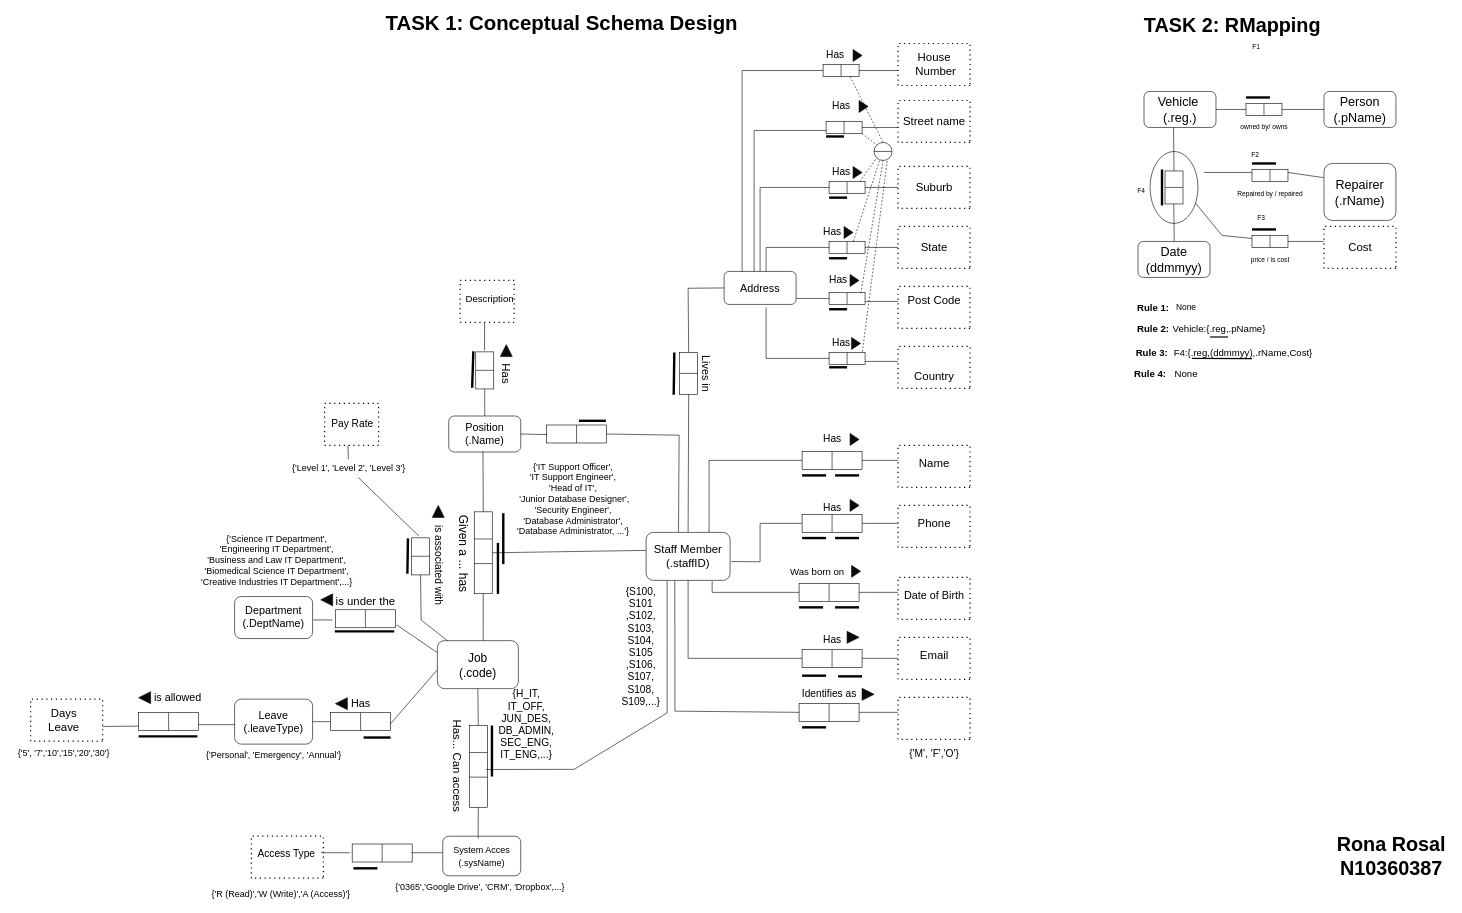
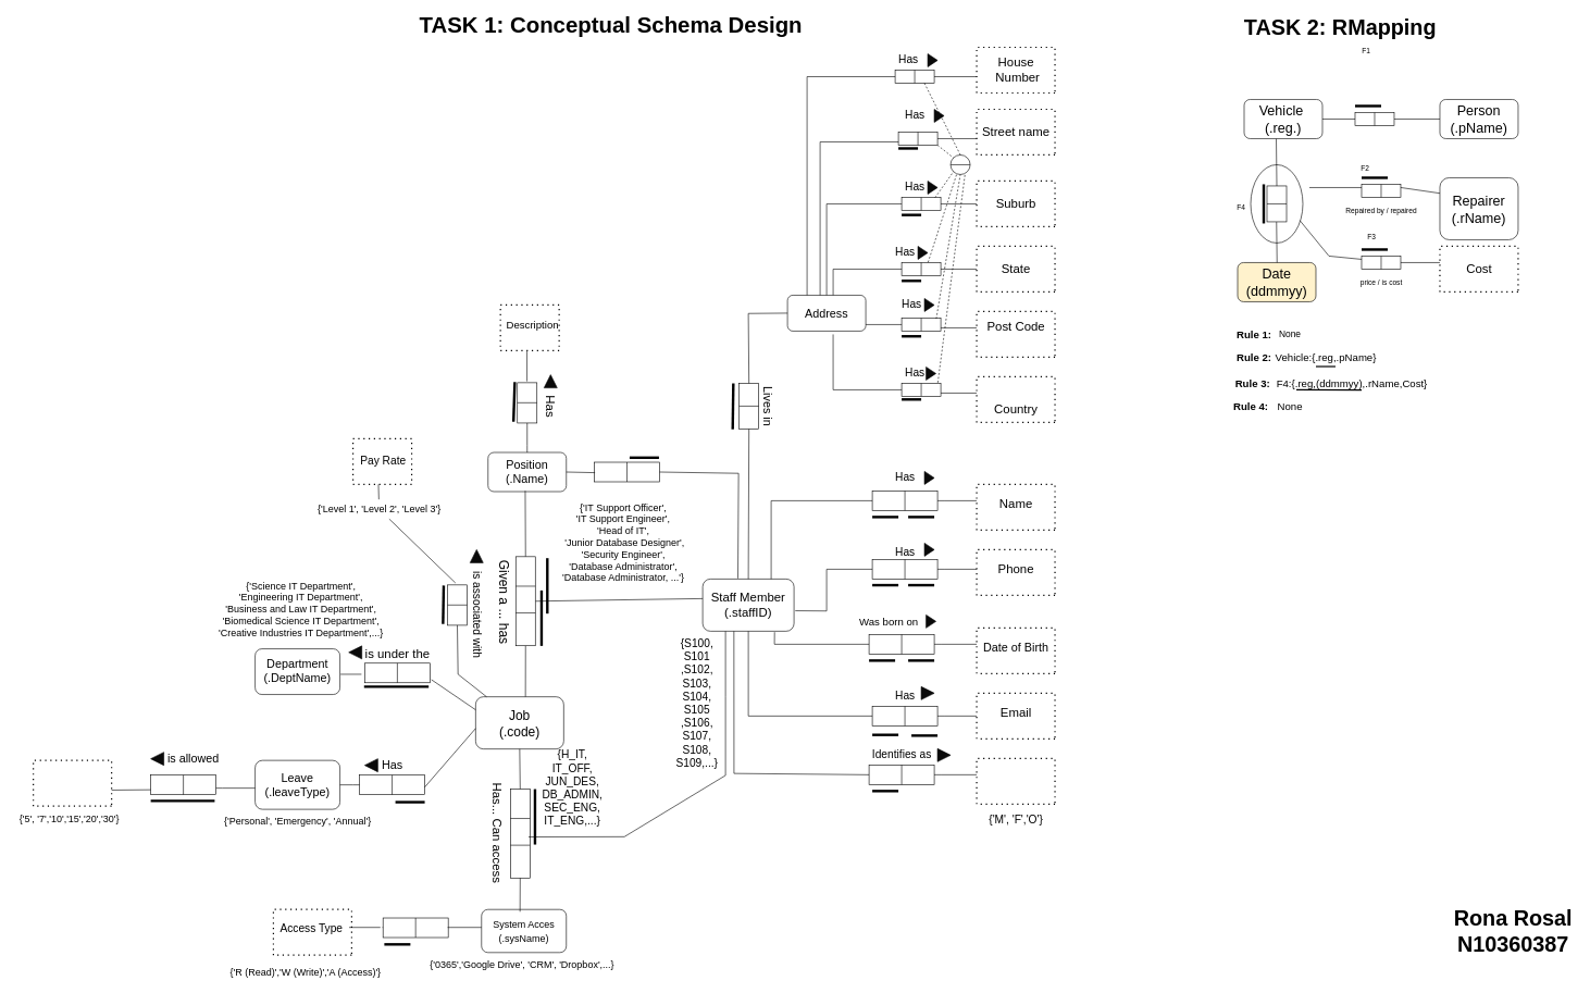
- <mxCell id="181" value="&lt;font style=&quot;font-size: 11px&quot;&gt;owned by/ owns&lt;/font&gt;" style="text;html=1;align=center;verticalAlign=middle;resizable=0;points=[];autosize=1;strokeColor=none;fillColor=none;fontSize=21;" parent="1" vertex="1"><mxGeometry x="2061" y="192" width="90" height="30" as="geometry" /></mxCell>
- <mxCell id="168" value="Date&lt;br&gt;(ddmmyy)" style="rounded=1;whiteSpace=wrap;html=1;fontSize=21;" parent="1" vertex="1"><mxGeometry x="1896" y="402" width="120" height="60" as="geometry" /></mxCell>
+ <mxCell id="168" value="Date&lt;br&gt;(ddmmyy)" style="rounded=1;whiteSpace=wrap;html=1;fontSize=21;fillColor=#fff2cc;" parent="1" vertex="1"><mxGeometry x="1896" y="402" width="120" height="60" as="geometry" /></mxCell>
- <mxCell id="51" value="&lt;span style=&quot;font-size: 19px&quot;&gt;Days&lt;br&gt;Leave&lt;br&gt;&lt;/span&gt;" style="text;html=1;align=center;verticalAlign=middle;resizable=0;points=[];autosize=1;strokeColor=none;fillColor=none;" parent="1" vertex="1"><mxGeometry x="70" y="1180" width="70" height="40" as="geometry" /></mxCell>
